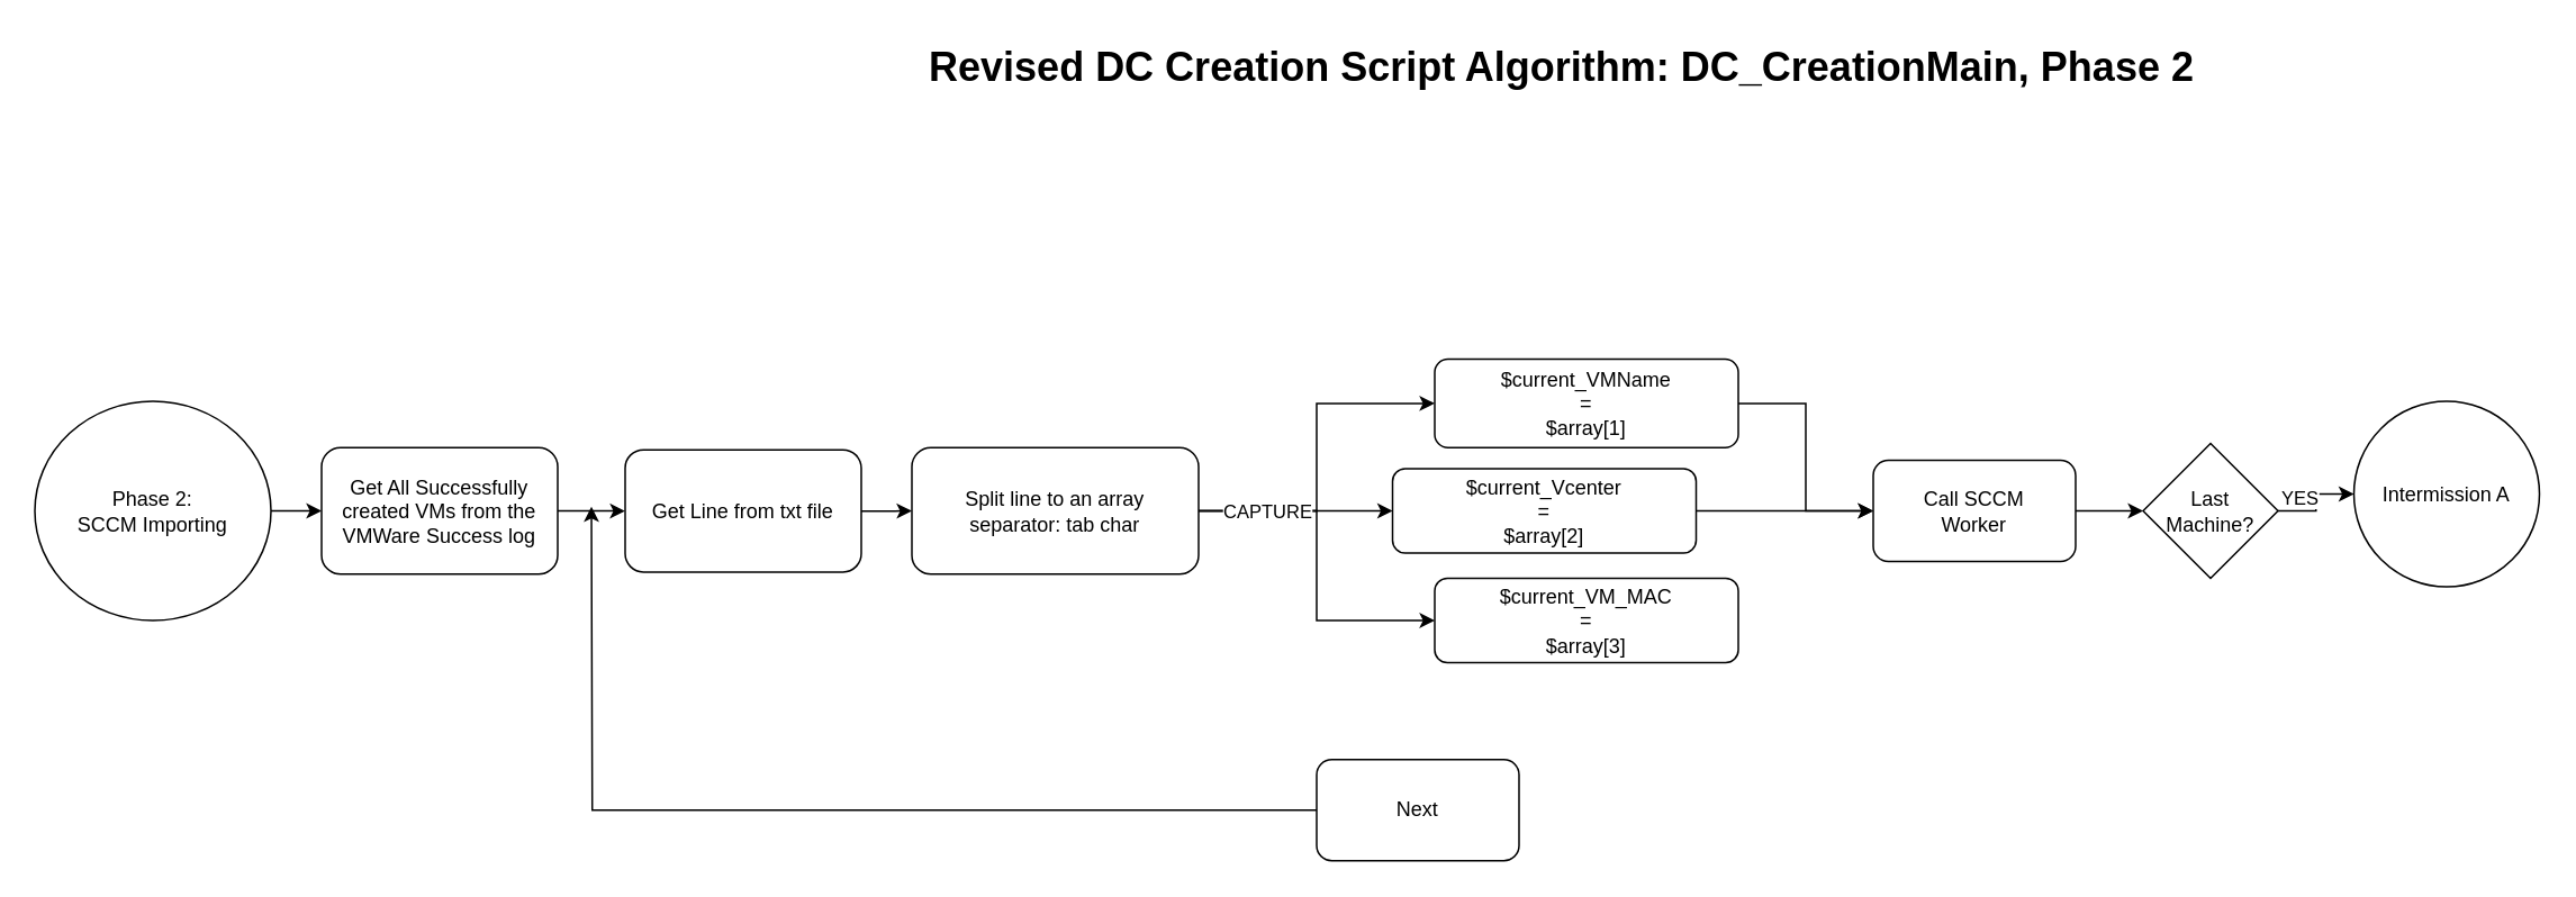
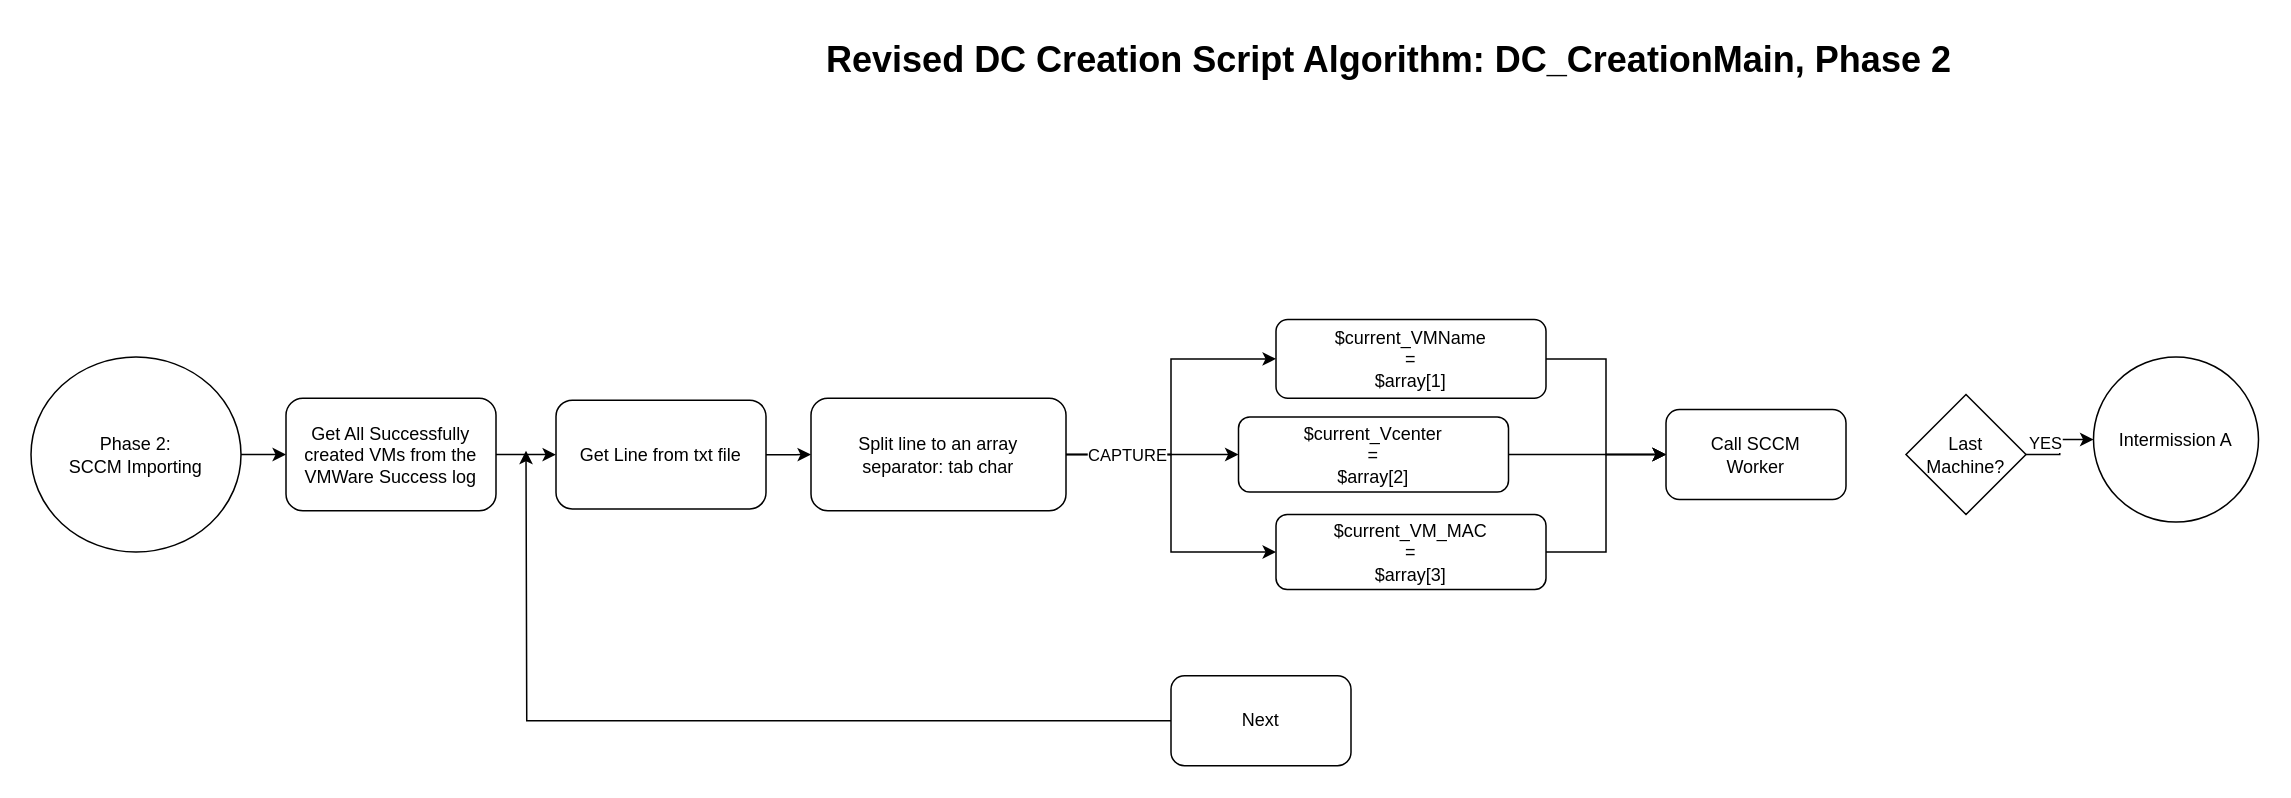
- <mxCell id="20" style="edgeStyle=orthogonalEdgeStyle;rounded=0;orthogonalLoop=1;jettySize=auto;html=1;strokeColor=#000000;fontColor=#000000;startArrow=none;startFill=0;" parent="1" source="21" target="24" edge="1"><mxGeometry relative="1" as="geometry" /></mxCell>
+ <mxCell id="18" style="edgeStyle=orthogonalEdgeStyle;rounded=0;orthogonalLoop=1;jettySize=auto;html=1;entryX=0;entryY=0.5;entryDx=0;entryDy=0;strokeColor=#000000;fontColor=#000000;startArrow=none;startFill=0;" parent="1" source="19" target="21" edge="1"><mxGeometry relative="1" as="geometry" /></mxCell>
